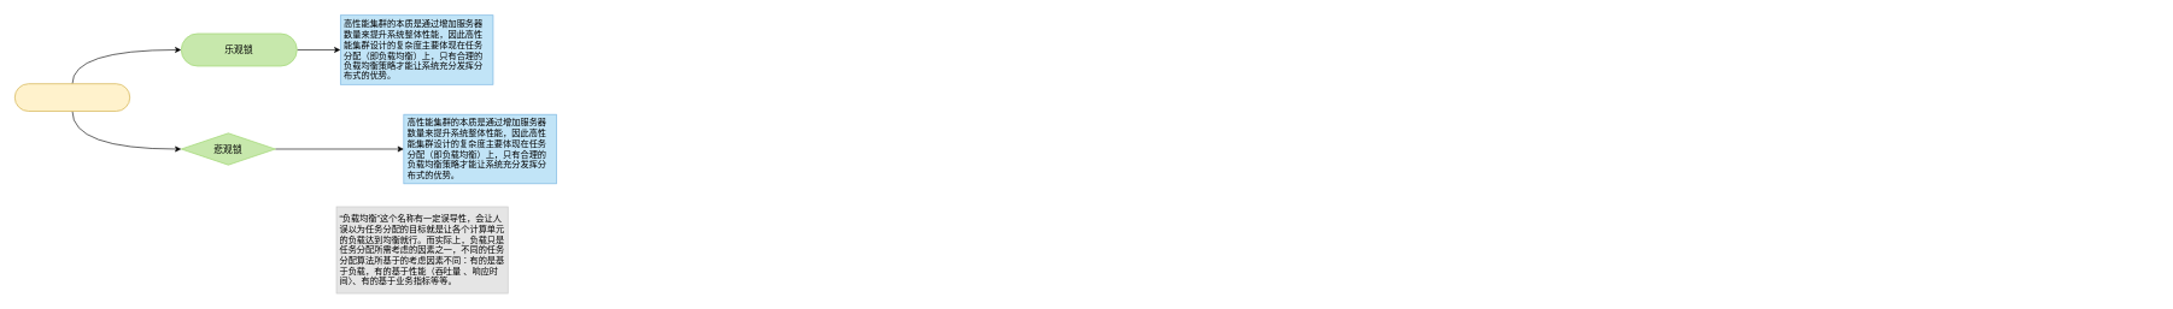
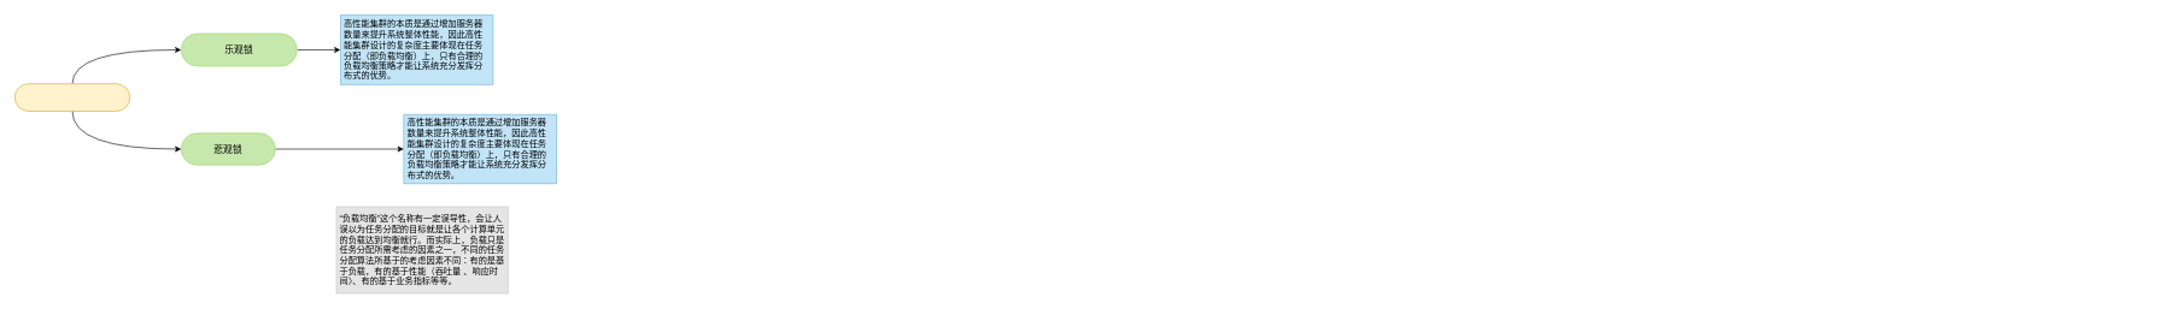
- <mxCell id="9" value="悲观锁" style="rhombus;html=1;whiteSpace=wrap;arcSize=50;fontSize=13;fontColor=#000000;spacing=5;strokeColor=#a3d977;strokeOpacity=100;fillOpacity=100;fillColor=#c7e8ac;strokeWidth=1.2;" parent="1" vertex="1"><mxGeometry x="250" y="184" width="130" height="44" as="geometry" /></mxCell>
+ <mxCell id="9" value="悲观锁" style="html=1;whiteSpace=wrap;rounded=1;arcSize=50;fontSize=13;fontColor=#000000;spacing=5;strokeColor=#a3d977;strokeOpacity=100;fillOpacity=100;fillColor=#c7e8ac;strokeWidth=1.2;" parent="1" vertex="1"><mxGeometry x="250" y="184" width="130" height="44" as="geometry" /></mxCell>
